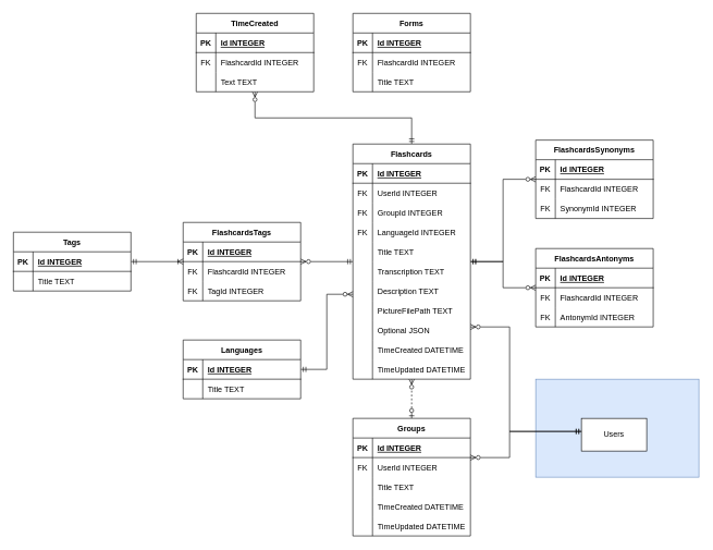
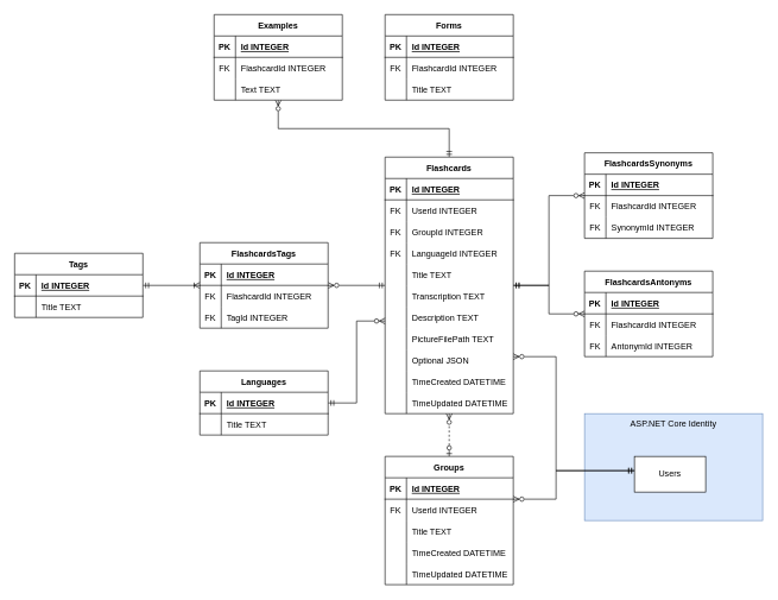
- <mxCell id="70" value="TimeCreated" style="shape=table;startSize=30;container=1;collapsible=1;childLayout=tableLayout;fixedRows=1;rowLines=0;fontStyle=1;align=center;resizeLast=1;swimlaneFillColor=default;" parent="1" vertex="1"><mxGeometry x="300" y="20" width="180" height="120" as="geometry" /></mxCell>
+ <mxCell id="70" value="Examples" style="shape=table;startSize=30;container=1;collapsible=1;childLayout=tableLayout;fixedRows=1;rowLines=0;fontStyle=1;align=center;resizeLast=1;swimlaneFillColor=default;" parent="1" vertex="1"><mxGeometry x="300" y="20" width="180" height="120" as="geometry" /></mxCell>
+ <mxCell id="126" value="ASP.NET Core Identity" style="text;html=1;strokeColor=none;fillColor=none;align=center;verticalAlign=middle;whiteSpace=wrap;rounded=0;" parent="123" vertex="1"><mxGeometry width="250" height="30" as="geometry" /></mxCell>
